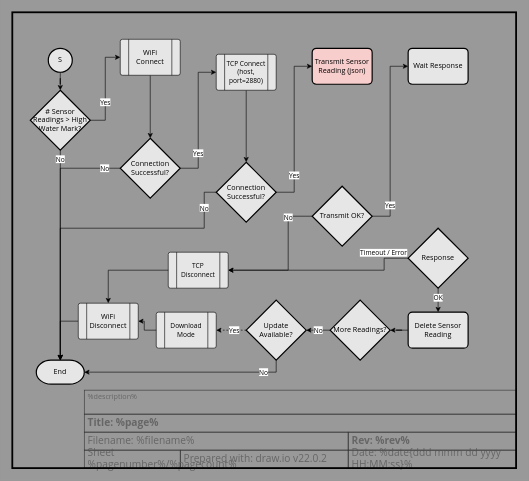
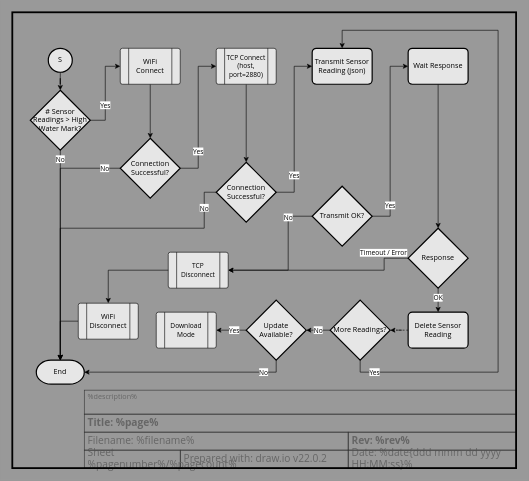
- <mxCell id="41" value="WiFi Connect" style="verticalLabelPosition=middle;verticalAlign=middle;html=1;shape=process;whiteSpace=wrap;rounded=1;size=0.14;arcSize=6;fontFamily=Open Sans;labelPosition=center;align=center;fillColor=#E6E6E6;" vertex="1" parent="11"><mxGeometry x="200" y="65" width="100" height="60" as="geometry" /></mxCell>
+ <mxCell id="41" value="WiFi Connect" style="verticalLabelPosition=middle;verticalAlign=middle;html=1;shape=process;whiteSpace=wrap;rounded=1;size=0.14;arcSize=6;fontFamily=Open Sans;labelPosition=center;align=center;fillColor=#E6E6E6;" vertex="1" parent="11"><mxGeometry x="200" y="80" width="100" height="60" as="geometry" /></mxCell>
- <mxCell id="26" value="Transmit Sensor Reading (json)" style="rounded=1;whiteSpace=wrap;html=1;absoluteArcSize=1;arcSize=14;strokeWidth=2;fontFamily=Open Sans;fillColor=#f8cecc;" parent="11" vertex="1"><mxGeometry x="520" y="80" width="100" height="60" as="geometry" /></mxCell>
+ <mxCell id="26" value="Transmit Sensor Reading (json)" style="rounded=1;whiteSpace=wrap;html=1;absoluteArcSize=1;arcSize=14;strokeWidth=2;fontFamily=Open Sans;fillColor=#E6E6E6;" parent="11" vertex="1"><mxGeometry x="520" y="80" width="100" height="60" as="geometry" /></mxCell>
- <mxCell id="42" value="&lt;font style=&quot;font-size: 11px;&quot;&gt;TCP Connect (host, port=2880)&lt;/font&gt;" style="verticalLabelPosition=middle;verticalAlign=middle;html=1;shape=process;whiteSpace=wrap;rounded=1;size=0.14;arcSize=6;fontFamily=Open Sans;labelPosition=center;align=center;fillColor=#E6E6E6;" vertex="1" parent="11"><mxGeometry x="360" y="90" width="100" height="60" as="geometry" /></mxCell>
+ <mxCell id="42" value="&lt;font style=&quot;font-size: 11px;&quot;&gt;TCP Connect (host, port=2880)&lt;/font&gt;" style="verticalLabelPosition=middle;verticalAlign=middle;html=1;shape=process;whiteSpace=wrap;rounded=1;size=0.14;arcSize=6;fontFamily=Open Sans;labelPosition=center;align=center;fillColor=#E6E6E6;" vertex="1" parent="11"><mxGeometry x="360" y="80" width="100" height="60" as="geometry" /></mxCell>
+ <mxCell id="30" style="edgeStyle=orthogonalEdgeStyle;rounded=0;orthogonalLoop=1;jettySize=auto;html=1;fontFamily=Open Sans;" parent="11" source="31" target="35" edge="1"><mxGeometry relative="1" as="geometry" /></mxCell>
- <mxCell id="50" value="" style="edgeStyle=orthogonalEdgeStyle;rounded=0;orthogonalLoop=1;jettySize=auto;html=1;" edge="1" parent="11" source="46" target="51"><mxGeometry relative="1" as="geometry"><mxPoint x="250" y="550" as="sourcePoint" /><mxPoint x="100" y="600" as="targetPoint" /></mxGeometry></mxCell>
- <mxCell id="40" value="Yes" style="edgeStyle=orthogonalEdgeStyle;rounded=0;orthogonalLoop=1;jettySize=auto;html=1;fontFamily=Open Sans;dashed=1;" parent="11" source="49" target="46" edge="1"><mxGeometry x="-0.2" relative="1" as="geometry"><mxPoint as="offset" /><mxPoint x="370" y="550" as="targetPoint" /></mxGeometry></mxCell>
+ <mxCell id="40" value="Yes" style="edgeStyle=orthogonalEdgeStyle;rounded=0;orthogonalLoop=1;jettySize=auto;html=1;fontFamily=Open Sans;" parent="11" source="49" target="46" edge="1"><mxGeometry x="-0.2" relative="1" as="geometry"><mxPoint as="offset" /><mxPoint x="370" y="550" as="targetPoint" /></mxGeometry></mxCell>
- <mxCell id="37" style="edgeStyle=orthogonalEdgeStyle;rounded=0;orthogonalLoop=1;jettySize=auto;html=1;fontFamily=Open Sans;" parent="11" source="38" target="39" edge="1"><mxGeometry relative="1" as="geometry" /></mxCell>
+ <mxCell id="37" style="edgeStyle=orthogonalEdgeStyle;rounded=0;orthogonalLoop=1;jettySize=auto;html=1;fontFamily=Open Sans;dashed=1;" parent="11" source="38" target="39" edge="1"><mxGeometry relative="1" as="geometry" /></mxCell>
+ <mxCell id="36" value="Yes" style="edgeStyle=orthogonalEdgeStyle;rounded=0;orthogonalLoop=1;jettySize=auto;html=1;entryX=0.5;entryY=0;entryDx=0;entryDy=0;exitX=0.5;exitY=1;exitDx=0;exitDy=0;exitPerimeter=0;fontFamily=Open Sans;" parent="11" source="39" target="26" edge="1"><mxGeometry x="-0.92" relative="1" as="geometry"><Array as="points"><mxPoint x="600" y="620" /><mxPoint x="830" y="620" /><mxPoint x="830" y="50" /><mxPoint x="570" y="50" /></Array><mxPoint as="offset" /></mxGeometry></mxCell>
